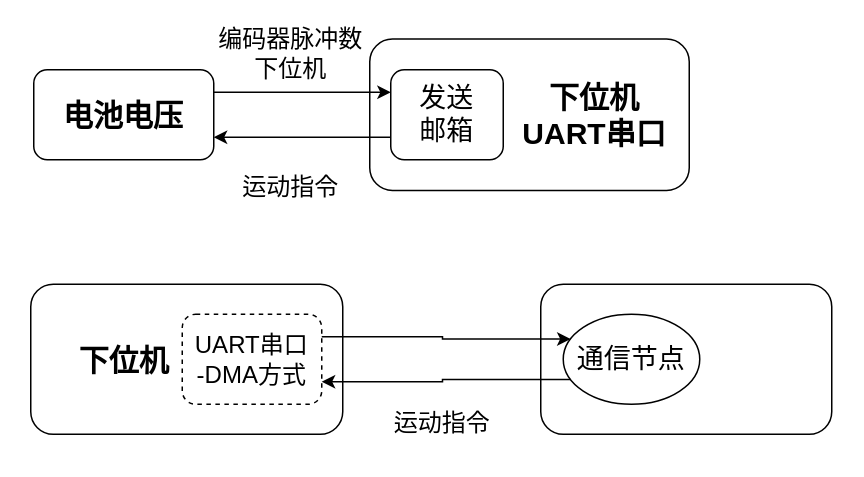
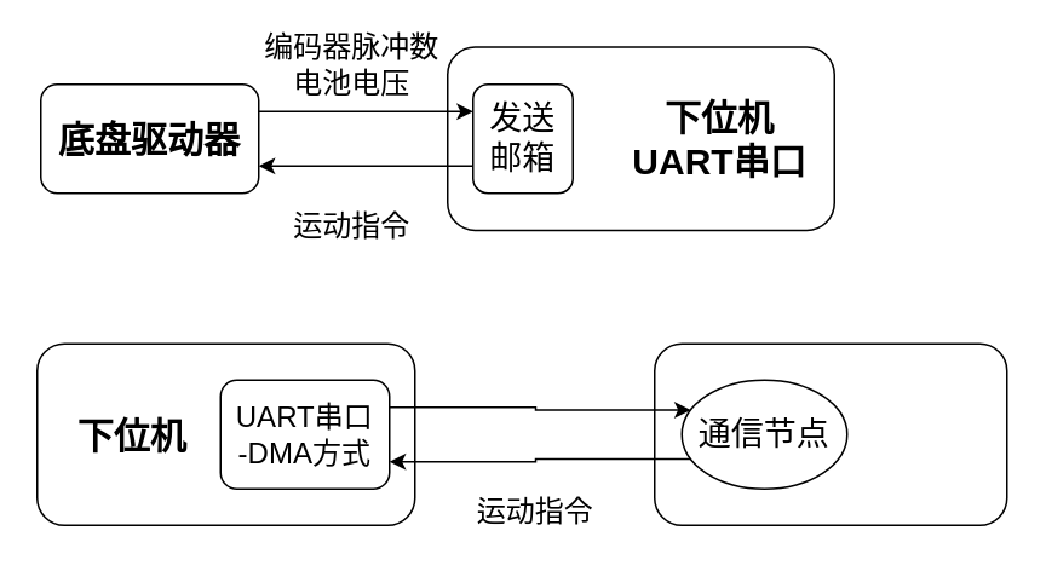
- <mxCell id="8" value="编码器脉冲数&lt;br&gt;下位机" style="text;html=1;strokeColor=none;fillColor=none;align=center;verticalAlign=middle;whiteSpace=wrap;rounded=0;fontSize=16;" vertex="1" parent="1"><mxGeometry x="135" y="20" width="117" height="30" as="geometry" /></mxCell>
+ <mxCell id="8" value="编码器脉冲数&lt;br&gt;电池电压" style="text;html=1;strokeColor=none;fillColor=none;align=center;verticalAlign=middle;whiteSpace=wrap;rounded=0;fontSize=16;" vertex="1" parent="1"><mxGeometry x="135" y="20" width="117" height="30" as="geometry" /></mxCell>
- <mxCell id="7" value="&lt;b&gt;电池电压&lt;/b&gt;" style="rounded=1;whiteSpace=wrap;html=1;fontSize=20;fillColor=none;" vertex="1" parent="1"><mxGeometry x="22" y="46" width="120" height="60" as="geometry" /></mxCell>
+ <mxCell id="7" value="&lt;b&gt;底盘驱动器&lt;/b&gt;" style="rounded=1;whiteSpace=wrap;html=1;fontSize=20;fillColor=none;" vertex="1" parent="1"><mxGeometry x="22" y="46" width="120" height="60" as="geometry" /></mxCell>
- <mxCell id="5" value="发送&lt;br style=&quot;font-size: 18px;&quot;&gt;邮箱" style="rounded=1;whiteSpace=wrap;html=1;fontSize=18;fillColor=none;" vertex="1" parent="1"><mxGeometry x="260" y="46" width="75" height="60" as="geometry" /></mxCell>
+ <mxCell id="5" value="发送&lt;br style=&quot;font-size: 18px;&quot;&gt;邮箱" style="rounded=1;whiteSpace=wrap;html=1;fontSize=18;fillColor=none;" vertex="1" parent="1"><mxGeometry x="260" y="46" width="55" height="60" as="geometry" /></mxCell>
- <mxCell id="11" value="下位机" style="text;html=1;strokeColor=none;fillColor=none;align=center;verticalAlign=middle;whiteSpace=wrap;rounded=0;fontSize=20;fontStyle=1" vertex="1" parent="1"><mxGeometry x="51" y="223" width="63" height="32" as="geometry" /></mxCell>
+ <mxCell id="11" value="下位机" style="text;html=1;strokeColor=none;fillColor=none;align=center;verticalAlign=middle;whiteSpace=wrap;rounded=0;fontSize=20;fontStyle=1" vertex="1" parent="1"><mxGeometry x="41" y="223" width="63" height="32" as="geometry" /></mxCell>
- <mxCell id="13" value="UART串口&lt;br&gt;-DMA方式" style="rounded=1;whiteSpace=wrap;html=1;fontSize=16;fillColor=none;dashed=1;" vertex="1" parent="1"><mxGeometry x="121" y="209" width="93" height="60" as="geometry" /></mxCell>
+ <mxCell id="13" value="UART串口&lt;br&gt;-DMA方式" style="rounded=1;whiteSpace=wrap;html=1;fontSize=16;fillColor=none;" vertex="1" parent="1"><mxGeometry x="121" y="209" width="93" height="60" as="geometry" /></mxCell>
